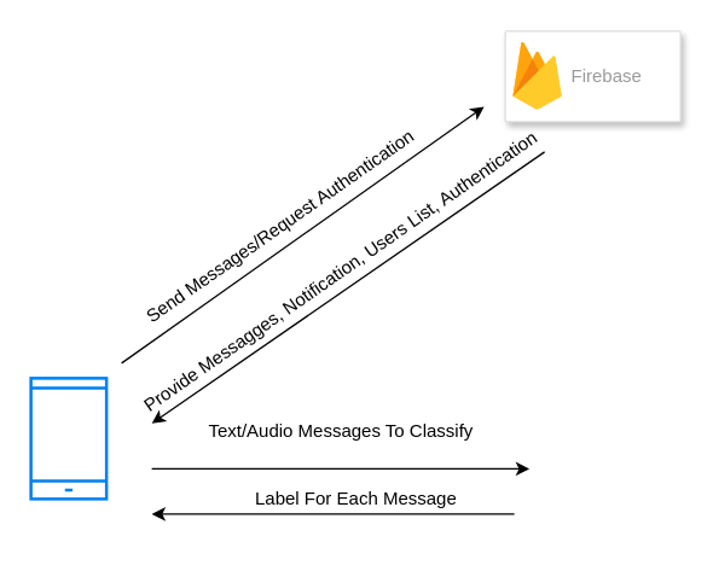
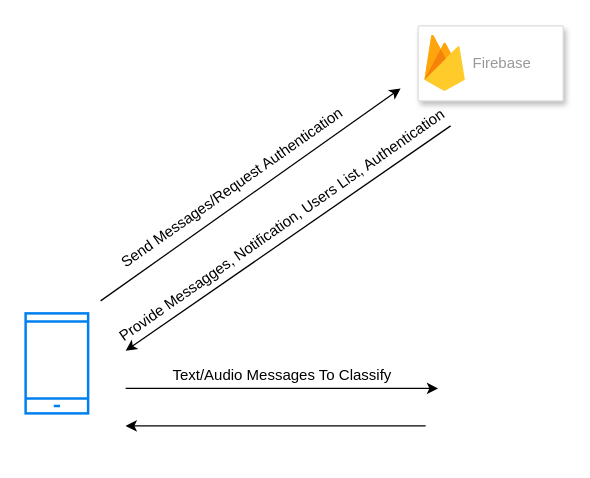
- <mxCell id="11" value="Text/Audio Messages To Classify" style="text;html=1;align=center;verticalAlign=middle;resizable=0;points=[];autosize=1;strokeColor=none;fillColor=none;" vertex="1" parent="1"><mxGeometry x="130" y="275" width="190" height="20" as="geometry" /></mxCell>
+ <mxCell id="11" value="Text/Audio Messages To Classify" style="text;html=1;align=center;verticalAlign=middle;resizable=0;points=[];autosize=1;strokeColor=none;fillColor=none;" vertex="1" parent="1"><mxGeometry x="130" y="290" width="190" height="20" as="geometry" /></mxCell>
- <mxCell id="13" value="Label For Each Message" style="text;html=1;align=center;verticalAlign=middle;resizable=0;points=[];autosize=1;strokeColor=none;fillColor=none;" vertex="1" parent="1"><mxGeometry x="160" y="320" width="150" height="20" as="geometry" /></mxCell>
